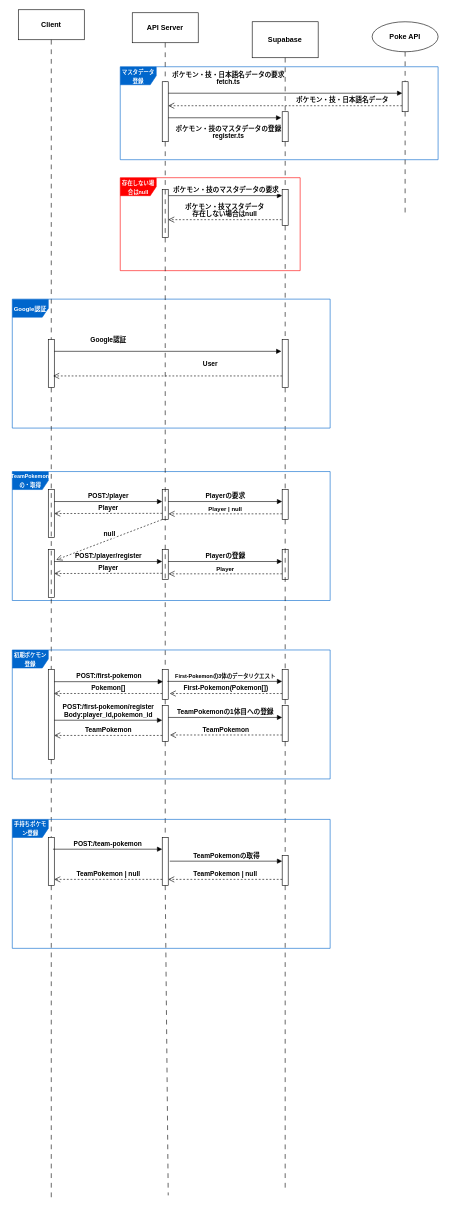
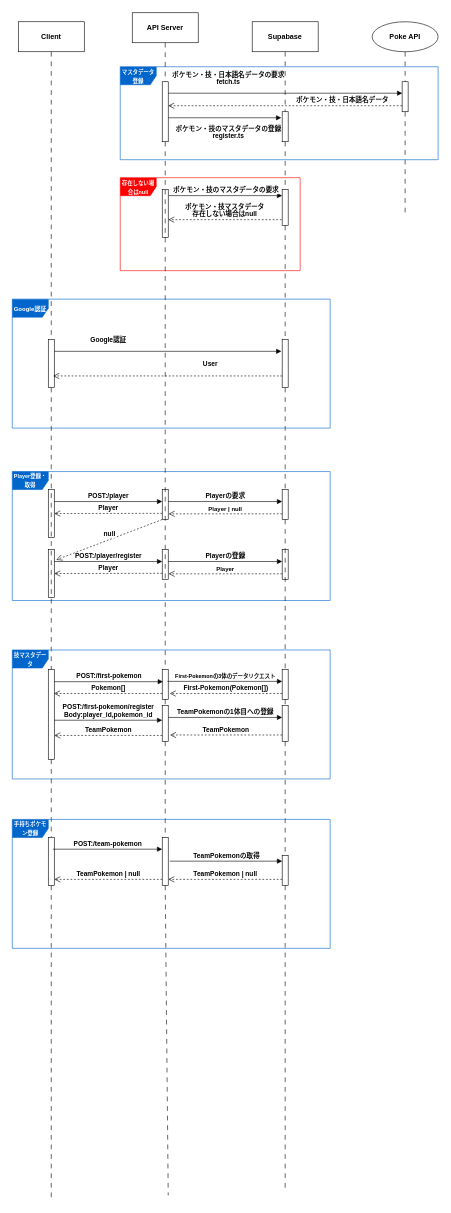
- <mxCell id="5" value="Client" style="html=1;whiteSpace=wrap;fontStyle=1" vertex="1" parent="1"><mxGeometry x="30" y="15" width="110" height="50" as="geometry" /></mxCell>
+ <mxCell id="5" value="Client" style="html=1;whiteSpace=wrap;fontStyle=1" vertex="1" parent="1"><mxGeometry x="30" y="35" width="110" height="50" as="geometry" /></mxCell>
- <mxCell id="7" value="Supabase" style="html=1;whiteSpace=wrap;fontStyle=1" vertex="1" parent="1"><mxGeometry x="420" y="35" width="110" height="60" as="geometry" /></mxCell>
+ <mxCell id="7" value="Supabase" style="html=1;whiteSpace=wrap;fontStyle=1" vertex="1" parent="1"><mxGeometry x="420" y="35" width="110" height="50" as="geometry" /></mxCell>
- <mxCell id="42" value="&lt;div&gt;&lt;font style=&quot;font-size: 9px;&quot;&gt;TeamPokemonの・取得&lt;/font&gt;&lt;/div&gt;" style="shape=umlFrame;whiteSpace=wrap;html=1;pointerEvents=0;strokeColor=#0066CC;fontColor=#FFFFFF;fillColor=#0066CC;fontStyle=1" vertex="1" parent="1"><mxGeometry x="20" y="785" width="530" height="215" as="geometry" /></mxCell>
+ <mxCell id="42" value="&lt;div&gt;&lt;font style=&quot;font-size: 9px;&quot;&gt;Player登録・取得&lt;/font&gt;&lt;/div&gt;" style="shape=umlFrame;whiteSpace=wrap;html=1;pointerEvents=0;strokeColor=#0066CC;fontColor=#FFFFFF;fillColor=#0066CC;fontStyle=1" vertex="1" parent="1"><mxGeometry x="20" y="785" width="530" height="215" as="geometry" /></mxCell>
- <mxCell id="68" value="&lt;div&gt;&lt;font style=&quot;font-size: 9px;&quot;&gt;初期ポケモン登録&lt;/font&gt;&lt;/div&gt;" style="shape=umlFrame;whiteSpace=wrap;html=1;pointerEvents=0;strokeColor=#0066CC;fontColor=#FFFFFF;fillColor=#0066CC;fontStyle=1" vertex="1" parent="1"><mxGeometry x="20" y="1082.5" width="530" height="215" as="geometry" /></mxCell>
+ <mxCell id="68" value="&lt;div&gt;&lt;font style=&quot;font-size: 9px;&quot;&gt;技マスタデータ&lt;/font&gt;&lt;/div&gt;" style="shape=umlFrame;whiteSpace=wrap;html=1;pointerEvents=0;strokeColor=#0066CC;fontColor=#FFFFFF;fillColor=#0066CC;fontStyle=1" vertex="1" parent="1"><mxGeometry x="20" y="1082.5" width="530" height="215" as="geometry" /></mxCell>
